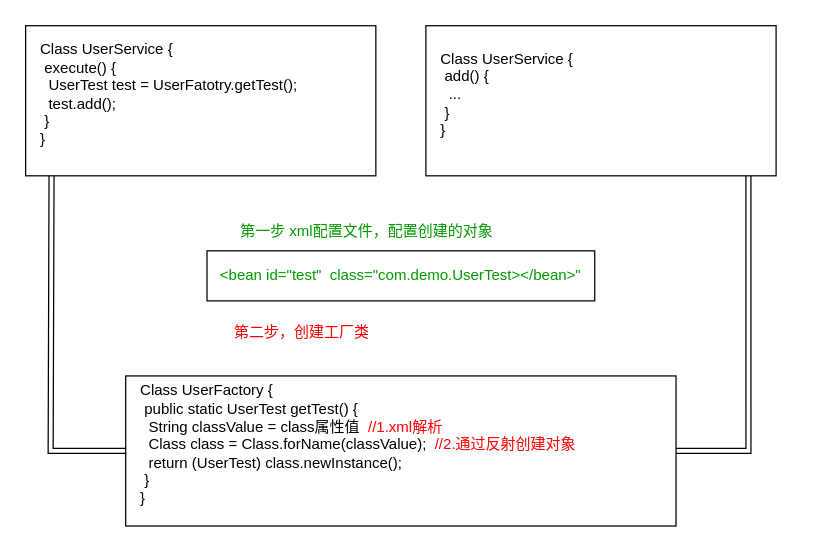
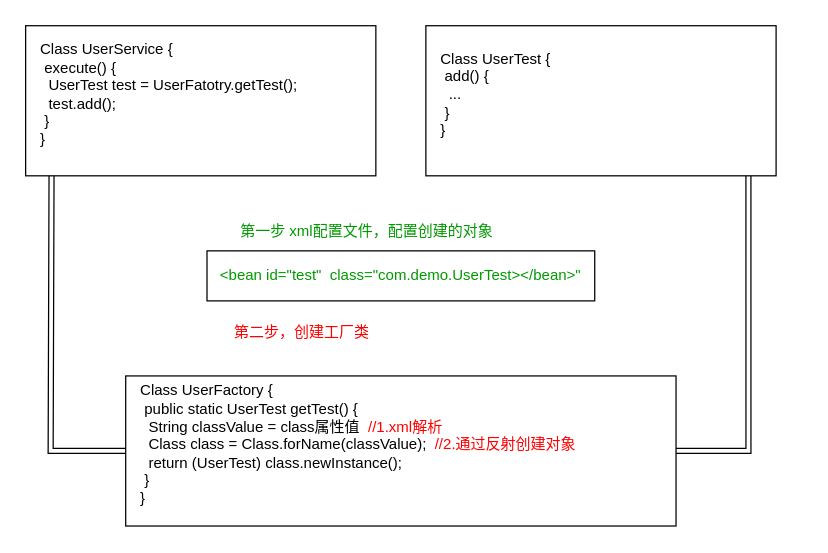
- <mxCell id="7" value="&lt;div style=&quot;&quot;&gt;&lt;span style=&quot;background-color: initial;&quot;&gt;Class UserService {&lt;/span&gt;&lt;/div&gt;&lt;div style=&quot;&quot;&gt;&lt;span style=&quot;background-color: initial;&quot;&gt;&lt;span style=&quot;white-space: pre;&quot;&gt; &lt;/span&gt;add() {&lt;/span&gt;&lt;/div&gt;&lt;div style=&quot;&quot;&gt;&lt;span style=&quot;background-color: initial;&quot;&gt;&lt;span style=&quot;white-space: pre;&quot;&gt; &lt;/span&gt;&lt;span style=&quot;white-space: pre;&quot;&gt; &lt;/span&gt;...&lt;/span&gt;&lt;/div&gt;&lt;div style=&quot;&quot;&gt;&lt;span style=&quot;background-color: initial;&quot;&gt;&lt;span style=&quot;white-space: pre;&quot;&gt; &lt;/span&gt;}&lt;br&gt;&lt;/span&gt;&lt;/div&gt;&lt;div style=&quot;&quot;&gt;&lt;span style=&quot;background-color: initial;&quot;&gt;}&lt;/span&gt;&lt;/div&gt;" style="text;html=1;strokeColor=none;fillColor=none;align=left;verticalAlign=middle;whiteSpace=wrap;rounded=0;" parent="1" vertex="1"><mxGeometry x="350" y="40" width="290" height="70" as="geometry" /></mxCell>
+ <mxCell id="7" value="&lt;div style=&quot;&quot;&gt;&lt;span style=&quot;background-color: initial;&quot;&gt;Class UserTest {&lt;/span&gt;&lt;/div&gt;&lt;div style=&quot;&quot;&gt;&lt;span style=&quot;background-color: initial;&quot;&gt;&lt;span style=&quot;white-space: pre;&quot;&gt; &lt;/span&gt;add() {&lt;/span&gt;&lt;/div&gt;&lt;div style=&quot;&quot;&gt;&lt;span style=&quot;background-color: initial;&quot;&gt;&lt;span style=&quot;white-space: pre;&quot;&gt; &lt;/span&gt;&lt;span style=&quot;white-space: pre;&quot;&gt; &lt;/span&gt;...&lt;/span&gt;&lt;/div&gt;&lt;div style=&quot;&quot;&gt;&lt;span style=&quot;background-color: initial;&quot;&gt;&lt;span style=&quot;white-space: pre;&quot;&gt; &lt;/span&gt;}&lt;br&gt;&lt;/span&gt;&lt;/div&gt;&lt;div style=&quot;&quot;&gt;&lt;span style=&quot;background-color: initial;&quot;&gt;}&lt;/span&gt;&lt;/div&gt;" style="text;html=1;strokeColor=none;fillColor=none;align=left;verticalAlign=middle;whiteSpace=wrap;rounded=0;" parent="1" vertex="1"><mxGeometry x="350" y="40" width="290" height="70" as="geometry" /></mxCell>
